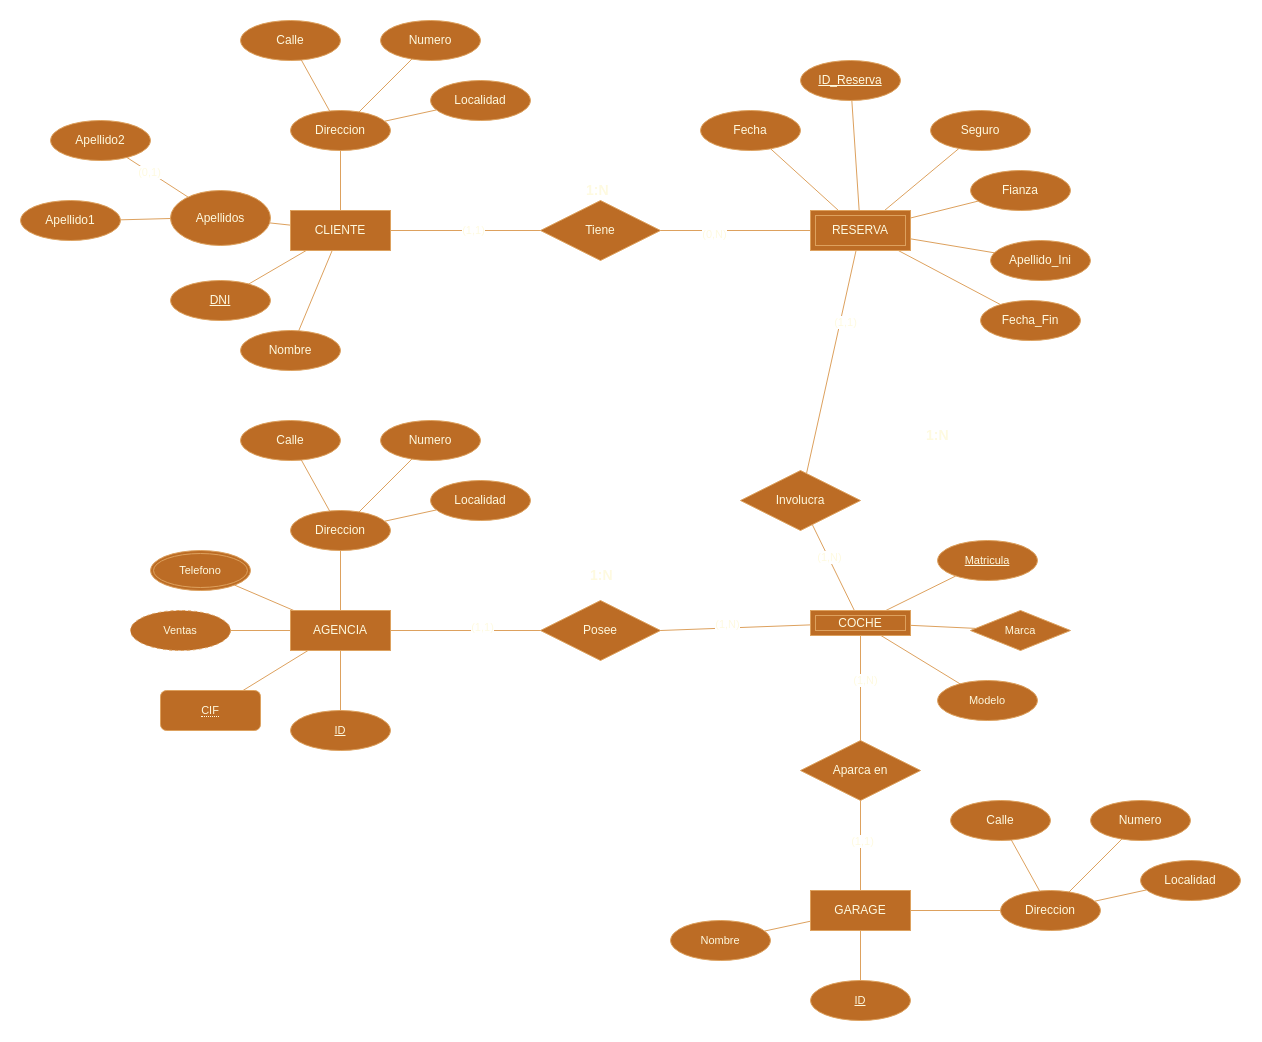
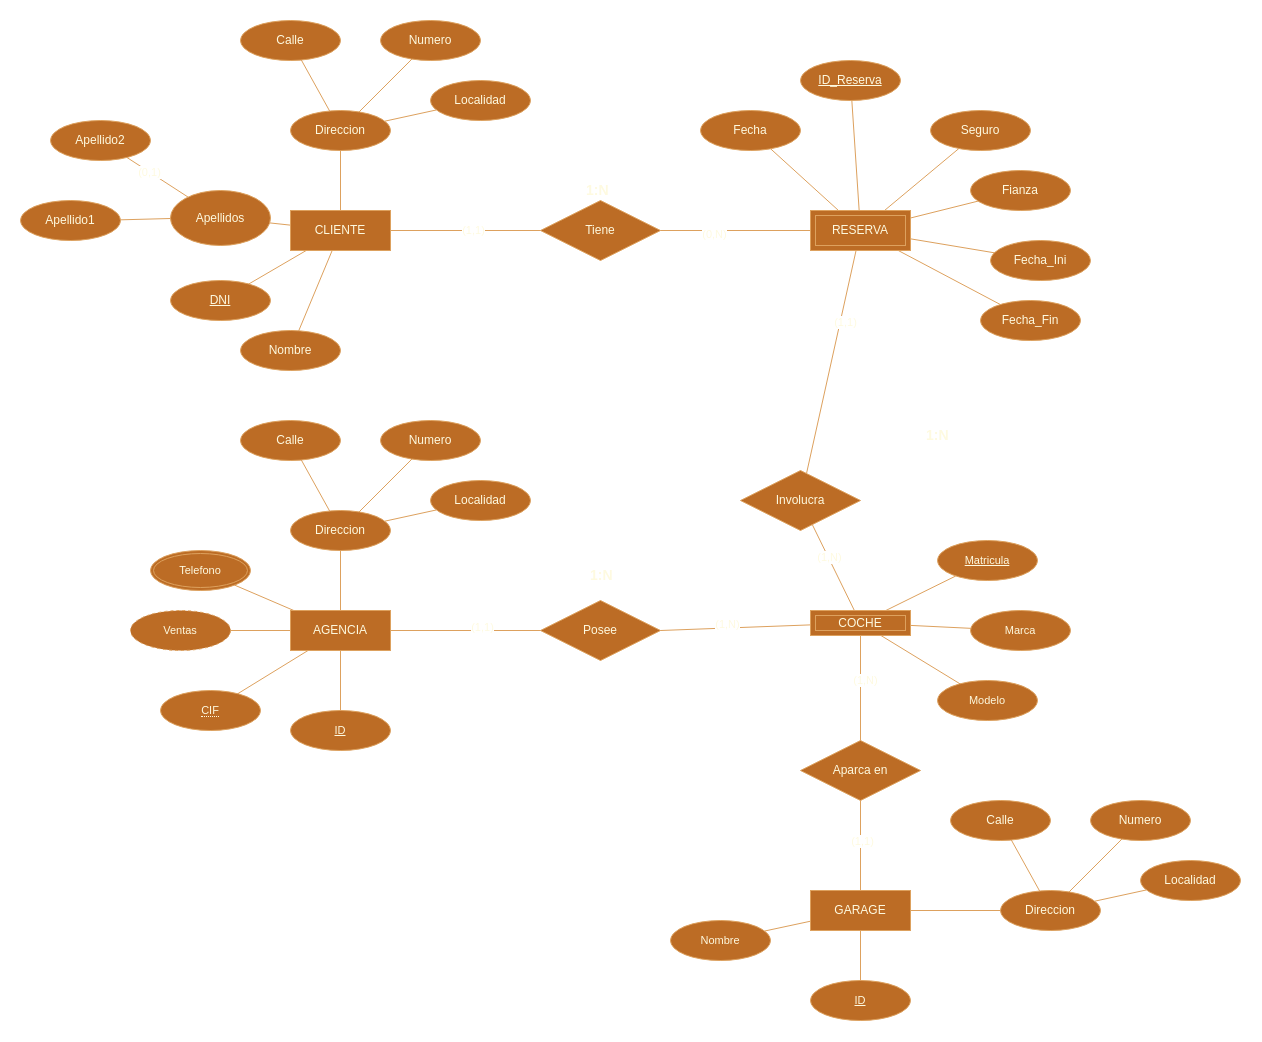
- <mxCell id="66" value="Apellido_Ini" style="ellipse;whiteSpace=wrap;html=1;align=center;strokeColor=#DDA15E;fontColor=#FEFAE0;fillColor=#BC6C25;" vertex="1" parent="1"><mxGeometry x="990" y="240" width="100" height="40" as="geometry" /></mxCell>
+ <mxCell id="66" value="Fecha_Ini" style="ellipse;whiteSpace=wrap;html=1;align=center;strokeColor=#DDA15E;fontColor=#FEFAE0;fillColor=#BC6C25;" vertex="1" parent="1"><mxGeometry x="990" y="240" width="100" height="40" as="geometry" /></mxCell>
- <mxCell id="81" value="Marca" style="rhombus;whiteSpace=wrap;html=1;align=center;strokeColor=#DDA15E;fontFamily=Helvetica;fontSize=11;fontColor=#FEFAE0;fillColor=#BC6C25;" vertex="1" parent="1"><mxGeometry x="970" y="610" width="100" height="40" as="geometry" /></mxCell>
+ <mxCell id="81" value="Marca" style="ellipse;whiteSpace=wrap;html=1;align=center;strokeColor=#DDA15E;fontFamily=Helvetica;fontSize=11;fontColor=#FEFAE0;fillColor=#BC6C25;" vertex="1" parent="1"><mxGeometry x="970" y="610" width="100" height="40" as="geometry" /></mxCell>
- <mxCell id="78" value="&lt;span style=&quot;border-bottom: 1px dotted&quot;&gt;CIF&lt;/span&gt;" style="whiteSpace=wrap;html=1;align=center;strokeColor=#DDA15E;fontFamily=Helvetica;fontSize=11;fontColor=#FEFAE0;fillColor=#BC6C25;rounded=1;" vertex="1" parent="1"><mxGeometry x="160" y="690" width="100" height="40" as="geometry" /></mxCell>
+ <mxCell id="78" value="&lt;span style=&quot;border-bottom: 1px dotted&quot;&gt;CIF&lt;/span&gt;" style="ellipse;whiteSpace=wrap;html=1;align=center;strokeColor=#DDA15E;fontFamily=Helvetica;fontSize=11;fontColor=#FEFAE0;fillColor=#BC6C25;" vertex="1" parent="1"><mxGeometry x="160" y="690" width="100" height="40" as="geometry" /></mxCell>
